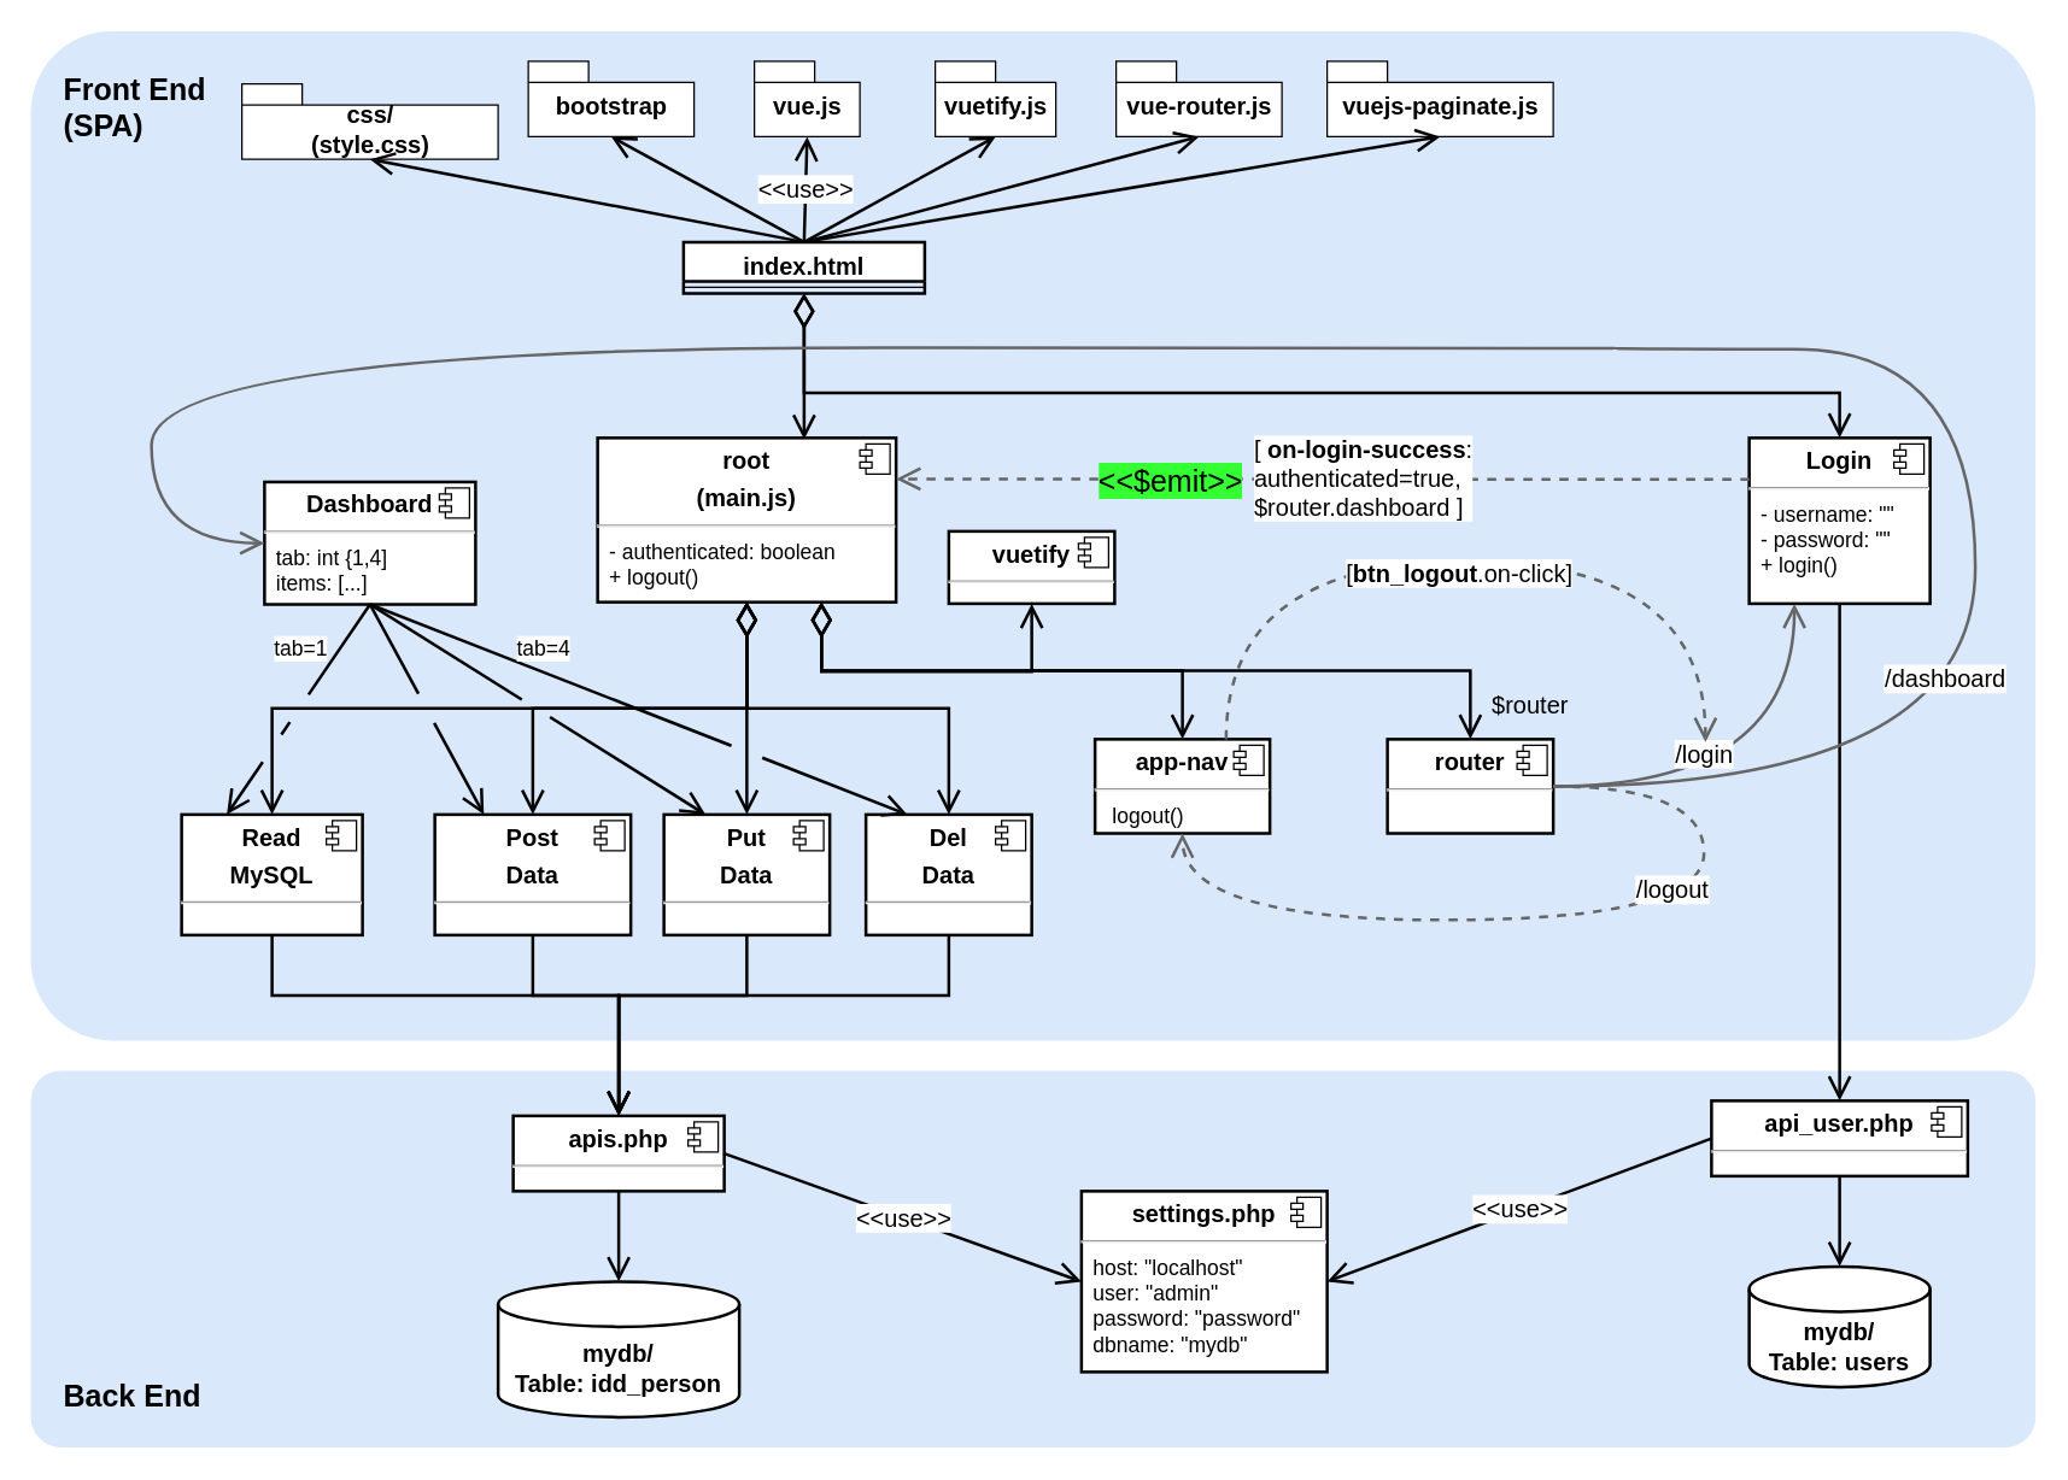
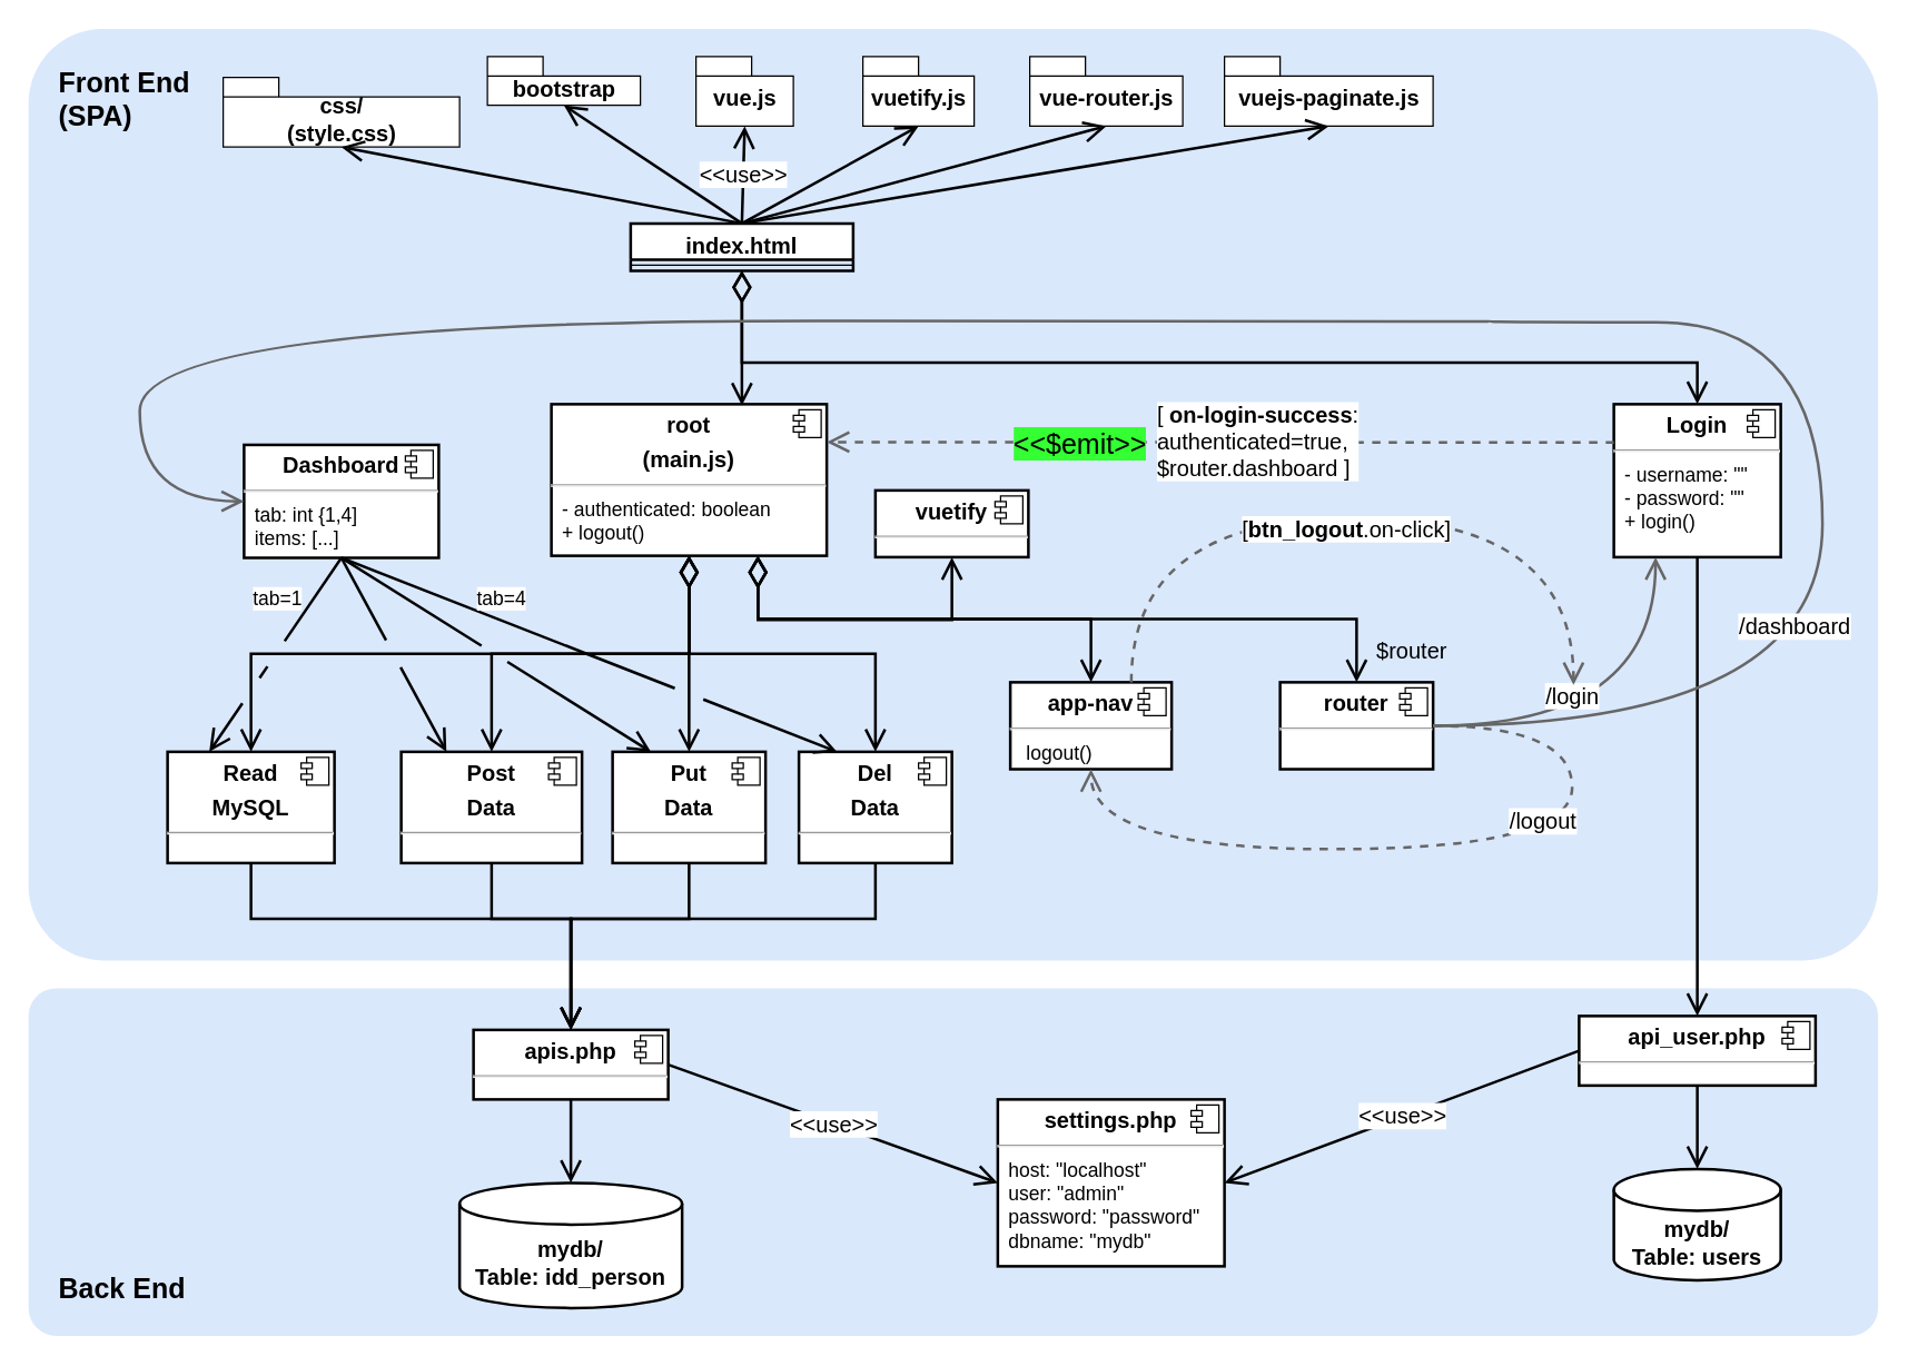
- <mxCell id="10" value="bootstrap" style="shape=folder;fontStyle=1;spacingTop=10;tabWidth=40;tabHeight=14;tabPosition=left;html=1;fontSize=16;" parent="1" vertex="1"><mxGeometry y="40" width="110" height="50" as="geometry" x="350" /></mxCell>
+ <mxCell id="10" value="bootstrap" style="shape=folder;fontStyle=1;spacingTop=10;tabWidth=40;tabHeight=14;tabPosition=left;html=1;fontSize=16;" parent="1" vertex="1"><mxGeometry x="350" y="40" width="110" height="35" as="geometry" /></mxCell>
